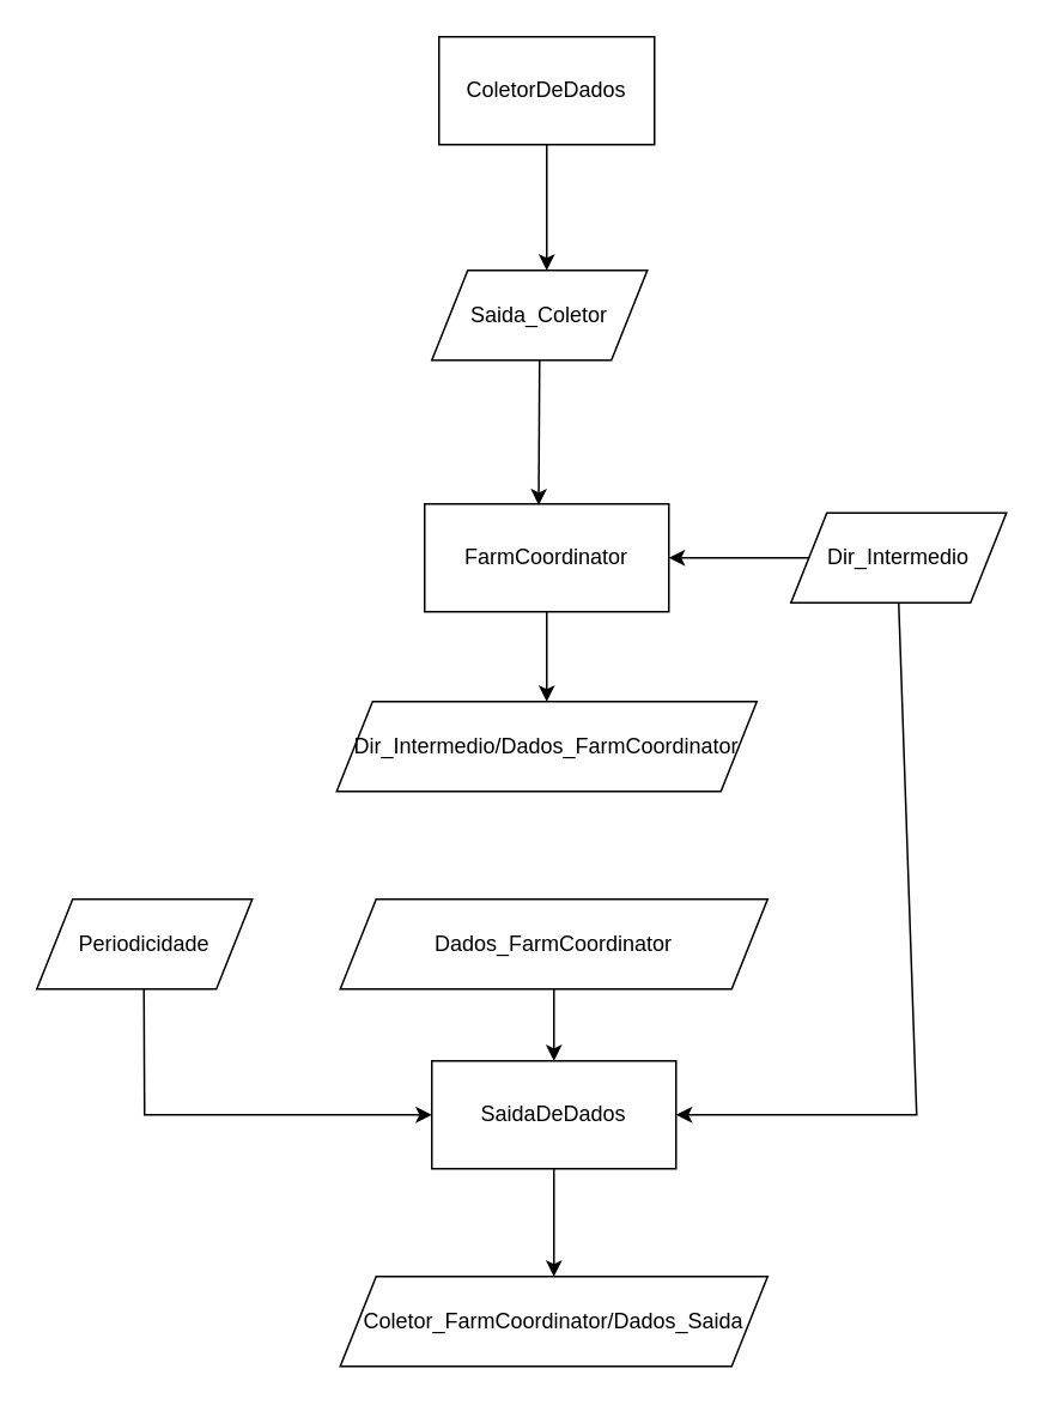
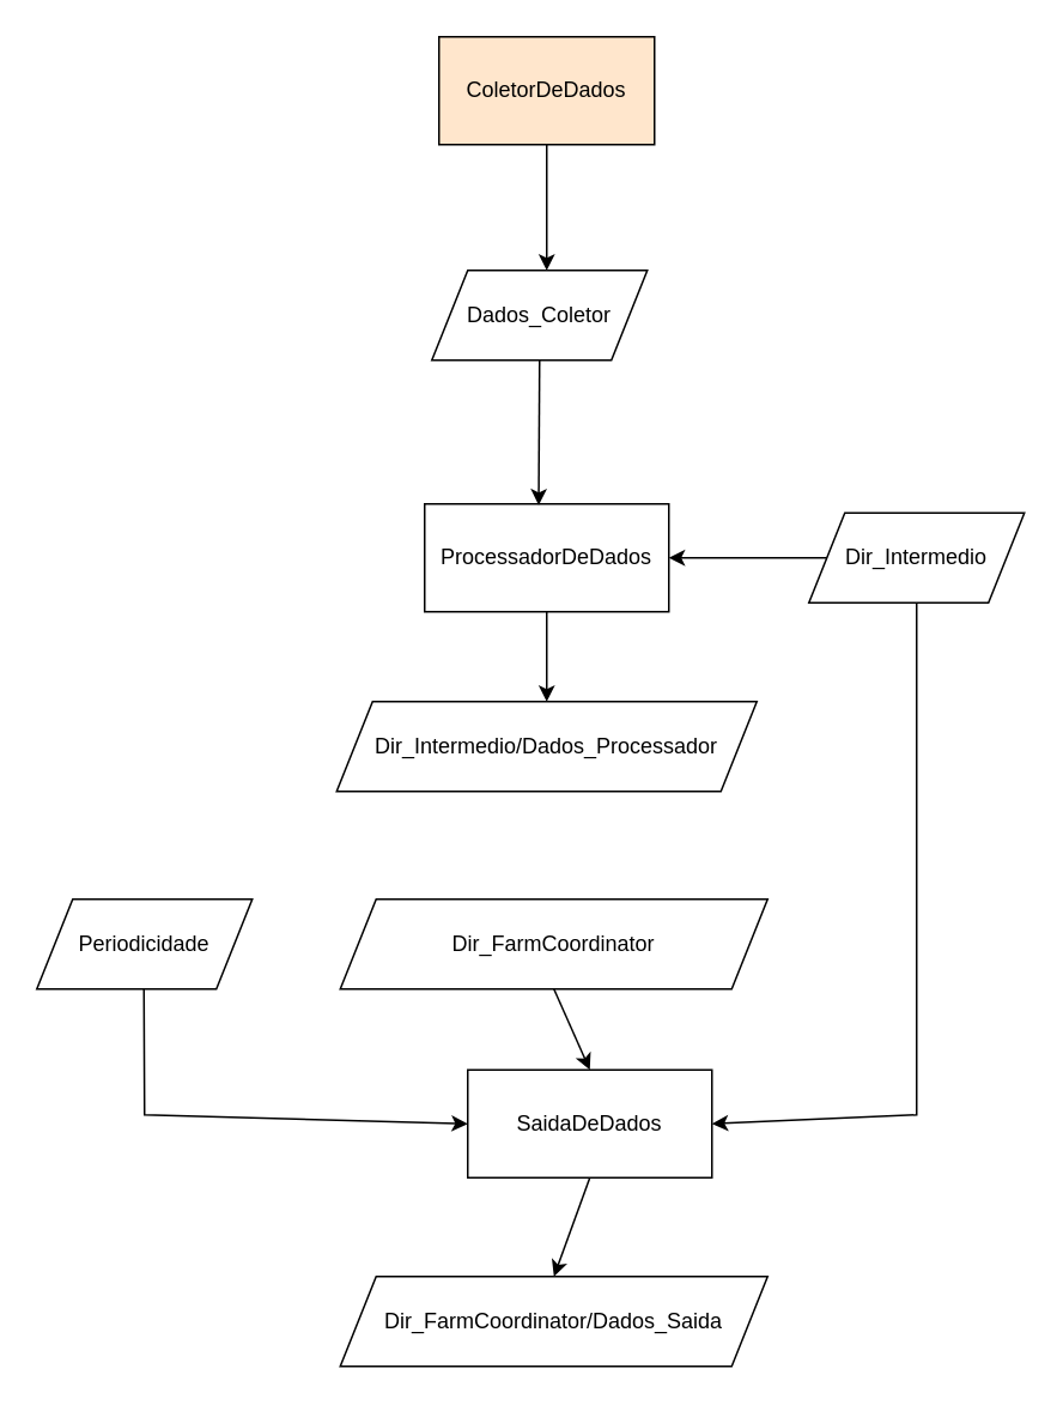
- <mxCell id="4" value="&lt;div&gt;ColetorDeDados&lt;/div&gt;" style="rounded=0;whiteSpace=wrap;html=1;" vertex="1" parent="1"><mxGeometry x="244" y="20" width="120" height="60" as="geometry" /></mxCell>
+ <mxCell id="4" value="&lt;div&gt;ColetorDeDados&lt;/div&gt;" style="rounded=0;whiteSpace=wrap;html=1;fillColor=#ffe6cc;" vertex="1" parent="1"><mxGeometry x="244" y="20" width="120" height="60" as="geometry" /></mxCell>
- <mxCell id="3" value="Saida_Coletor" style="shape=parallelogram;perimeter=parallelogramPerimeter;whiteSpace=wrap;html=1;fixedSize=1;" vertex="1" parent="1"><mxGeometry x="240" y="150" width="120" height="50" as="geometry" /></mxCell>
+ <mxCell id="3" value="Dados_Coletor" style="shape=parallelogram;perimeter=parallelogramPerimeter;whiteSpace=wrap;html=1;fixedSize=1;" vertex="1" parent="1"><mxGeometry x="240" y="150" width="120" height="50" as="geometry" /></mxCell>
- <mxCell id="5" value="&lt;div&gt;FarmCoordinator&lt;/div&gt;" style="rounded=0;whiteSpace=wrap;html=1;" vertex="1" parent="1"><mxGeometry x="236" y="280" width="136" height="60" as="geometry" /></mxCell>
+ <mxCell id="5" value="&lt;div&gt;ProcessadorDeDados&lt;/div&gt;" style="rounded=0;whiteSpace=wrap;html=1;" vertex="1" parent="1"><mxGeometry x="236" y="280" width="136" height="60" as="geometry" /></mxCell>
- <mxCell id="7" value="Dir_Intermedio" style="shape=parallelogram;perimeter=parallelogramPerimeter;whiteSpace=wrap;html=1;fixedSize=1;" vertex="1" parent="1"><mxGeometry x="440" y="285" width="120" height="50" as="geometry" /></mxCell>
+ <mxCell id="7" value="Dir_Intermedio" style="shape=parallelogram;perimeter=parallelogramPerimeter;whiteSpace=wrap;html=1;fixedSize=1;" vertex="1" parent="1"><mxGeometry x="450" y="285" width="120" height="50" as="geometry" /></mxCell>
- <mxCell id="10" value="&lt;div&gt;Dir_Intermedio/Dados_FarmCoordinator&lt;/div&gt;" style="shape=parallelogram;perimeter=parallelogramPerimeter;whiteSpace=wrap;html=1;fixedSize=1;" vertex="1" parent="1"><mxGeometry x="187" y="390" width="234" height="50" as="geometry" /></mxCell>
+ <mxCell id="10" value="&lt;div&gt;Dir_Intermedio/Dados_Processador&lt;/div&gt;" style="shape=parallelogram;perimeter=parallelogramPerimeter;whiteSpace=wrap;html=1;fixedSize=1;" vertex="1" parent="1"><mxGeometry x="187" y="390" width="234" height="50" as="geometry" /></mxCell>
- <mxCell id="12" value="&lt;div&gt;Dados_FarmCoordinator&lt;/div&gt;" style="shape=parallelogram;perimeter=parallelogramPerimeter;whiteSpace=wrap;html=1;fixedSize=1;" vertex="1" parent="1"><mxGeometry x="189" y="500" width="238" height="50" as="geometry" /></mxCell>
+ <mxCell id="12" value="&lt;div&gt;Dir_FarmCoordinator&lt;/div&gt;" style="shape=parallelogram;perimeter=parallelogramPerimeter;whiteSpace=wrap;html=1;fixedSize=1;" vertex="1" parent="1"><mxGeometry x="189" y="500" width="238" height="50" as="geometry" /></mxCell>
- <mxCell id="13" value="&lt;div&gt;SaidaDeDados&lt;/div&gt;" style="rounded=0;whiteSpace=wrap;html=1;" vertex="1" parent="1"><mxGeometry x="240" y="590" width="136" height="60" as="geometry" /></mxCell>
+ <mxCell id="13" value="&lt;div&gt;SaidaDeDados&lt;/div&gt;" style="rounded=0;whiteSpace=wrap;html=1;" vertex="1" parent="1"><mxGeometry x="260" y="595" width="136" height="60" as="geometry" /></mxCell>
- <mxCell id="18" value="&lt;div&gt;Coletor_FarmCoordinator/Dados_Saida&lt;/div&gt;" style="shape=parallelogram;perimeter=parallelogramPerimeter;whiteSpace=wrap;html=1;fixedSize=1;" vertex="1" parent="1"><mxGeometry x="189" y="710" width="238" height="50" as="geometry" /></mxCell>
+ <mxCell id="18" value="&lt;div&gt;Dir_FarmCoordinator/Dados_Saida&lt;/div&gt;" style="shape=parallelogram;perimeter=parallelogramPerimeter;whiteSpace=wrap;html=1;fixedSize=1;" vertex="1" parent="1"><mxGeometry x="189" y="710" width="238" height="50" as="geometry" /></mxCell>
